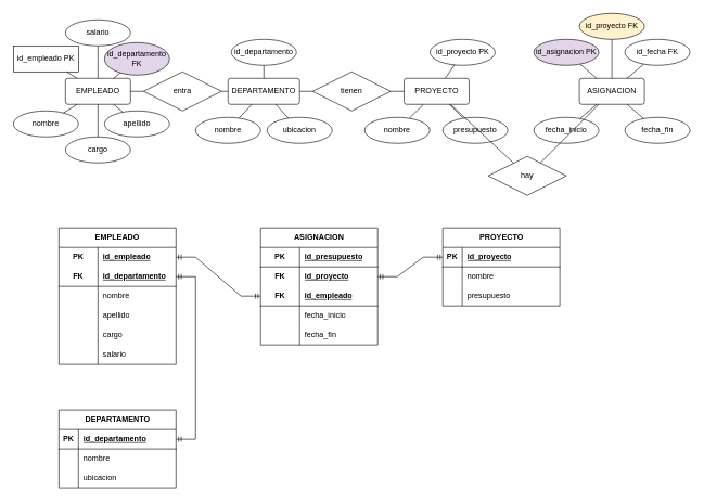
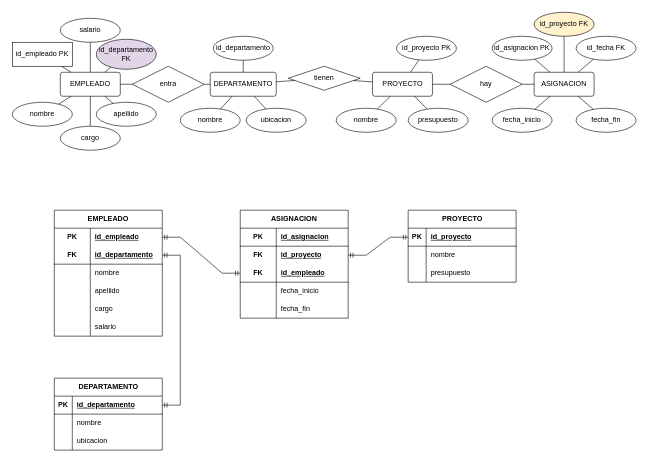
- <mxCell id="18" value="id_asignacion PK" style="ellipse;whiteSpace=wrap;html=1;align=center;fillColor=#e1d5e7;" vertex="1" parent="1"><mxGeometry x="820" y="60" width="100" height="40" as="geometry" /></mxCell>
+ <mxCell id="18" value="id_asignacion PK" style="ellipse;whiteSpace=wrap;html=1;align=center;" vertex="1" parent="1"><mxGeometry x="820" y="60" width="100" height="40" as="geometry" /></mxCell>
- <mxCell id="24" value="tienen" style="shape=rhombus;perimeter=rhombusPerimeter;whiteSpace=wrap;html=1;align=center;" vertex="1" parent="1"><mxGeometry x="480" y="110" width="120" height="60" as="geometry" /></mxCell>
+ <mxCell id="24" value="tienen" style="shape=rhombus;perimeter=rhombusPerimeter;whiteSpace=wrap;html=1;align=center;" vertex="1" parent="1"><mxGeometry x="480" y="110" width="120" height="40" as="geometry" /></mxCell>
- <mxCell id="25" value="hay" style="shape=rhombus;perimeter=rhombusPerimeter;whiteSpace=wrap;html=1;align=center;" vertex="1" parent="1"><mxGeometry x="750" y="240" width="120" height="60" as="geometry" /></mxCell>
+ <mxCell id="25" value="hay" style="shape=rhombus;perimeter=rhombusPerimeter;whiteSpace=wrap;html=1;align=center;" vertex="1" parent="1"><mxGeometry x="750" y="110" width="120" height="60" as="geometry" /></mxCell>
- <mxCell id="91" value="id_presupuesto" style="shape=partialRectangle;connectable=0;fillColor=none;top=0;left=0;bottom=0;right=0;align=left;spacingLeft=6;fontStyle=5;overflow=hidden;html=1;whiteSpace=wrap;" vertex="1" parent="89"><mxGeometry x="60" width="120" height="30" as="geometry"><mxRectangle width="120" height="30" as="alternateBounds" /></mxGeometry></mxCell>
+ <mxCell id="91" value="id_asignacion" style="shape=partialRectangle;connectable=0;fillColor=none;top=0;left=0;bottom=0;right=0;align=left;spacingLeft=6;fontStyle=5;overflow=hidden;html=1;whiteSpace=wrap;" vertex="1" parent="89"><mxGeometry x="60" width="120" height="30" as="geometry"><mxRectangle width="120" height="30" as="alternateBounds" /></mxGeometry></mxCell>
